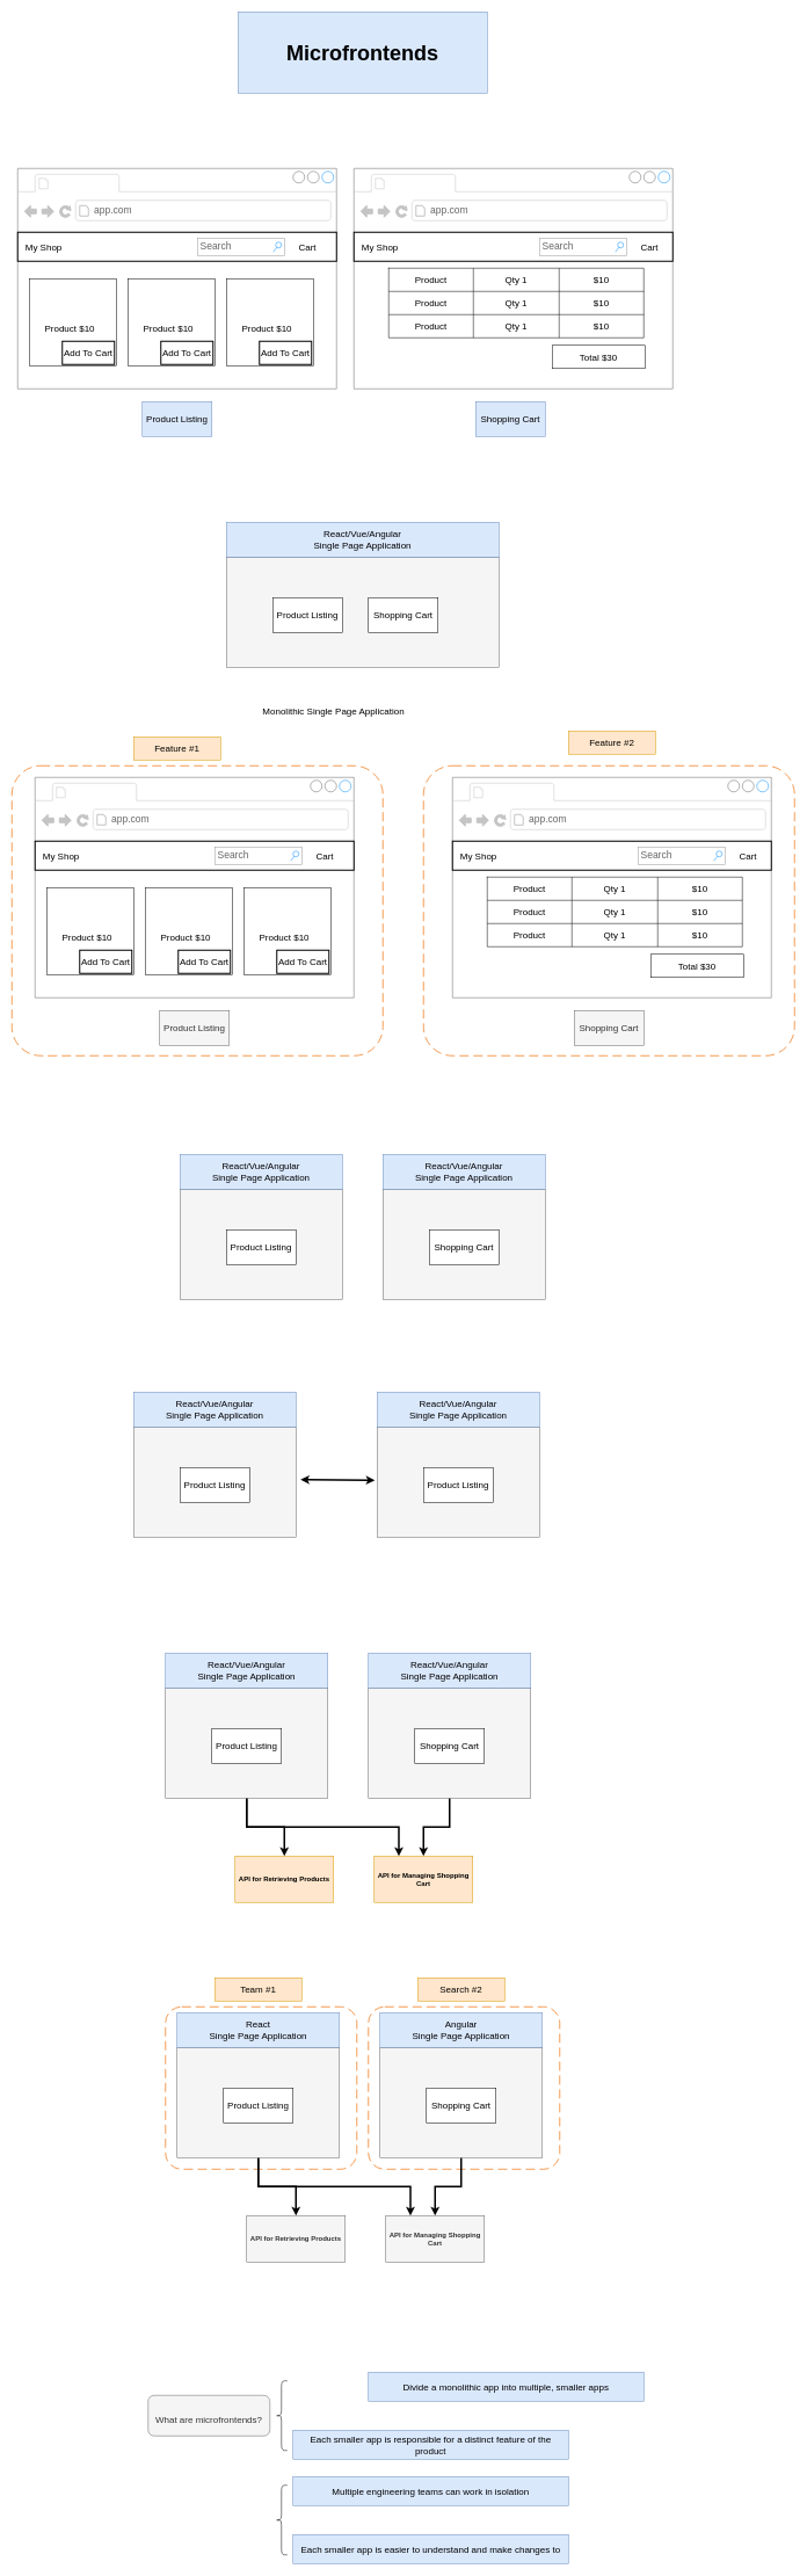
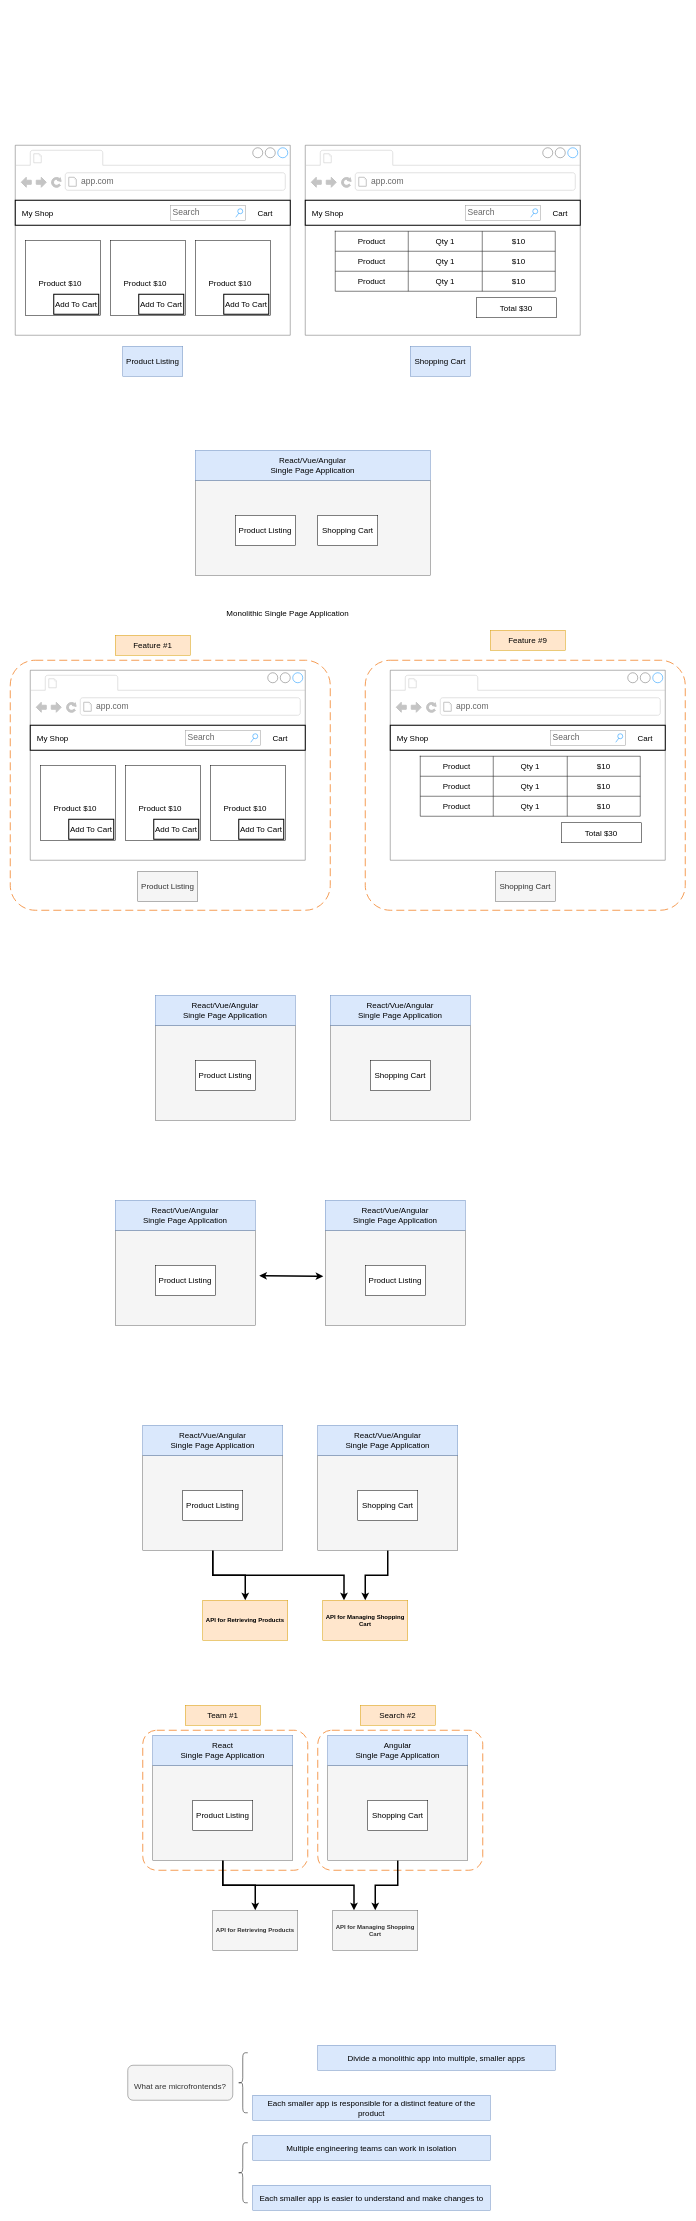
- <mxCell id="2" value="&lt;b&gt;&lt;font style=&quot;font-size: 36px;&quot;&gt;Microfrontends&lt;/font&gt;&lt;/b&gt;" style="rounded=0;whiteSpace=wrap;html=1;fillColor=#dae8fc;strokeColor=#6c8ebf;" vertex="1" parent="1"><mxGeometry x="410" y="20" width="430" height="140" as="geometry" /></mxCell>
- <mxCell id="95" value="Feature #2" style="rounded=0;whiteSpace=wrap;html=1;fontSize=16;strokeWidth=1;fillColor=#ffe6cc;strokeColor=#d79b00;" vertex="1" parent="1"><mxGeometry x="980" y="1260" width="150" height="40" as="geometry" /></mxCell>
+ <mxCell id="95" value="Feature #9" style="rounded=0;whiteSpace=wrap;html=1;fontSize=16;strokeWidth=1;fillColor=#ffe6cc;strokeColor=#d79b00;" vertex="1" parent="1"><mxGeometry x="980" y="1260" width="150" height="40" as="geometry" /></mxCell>
